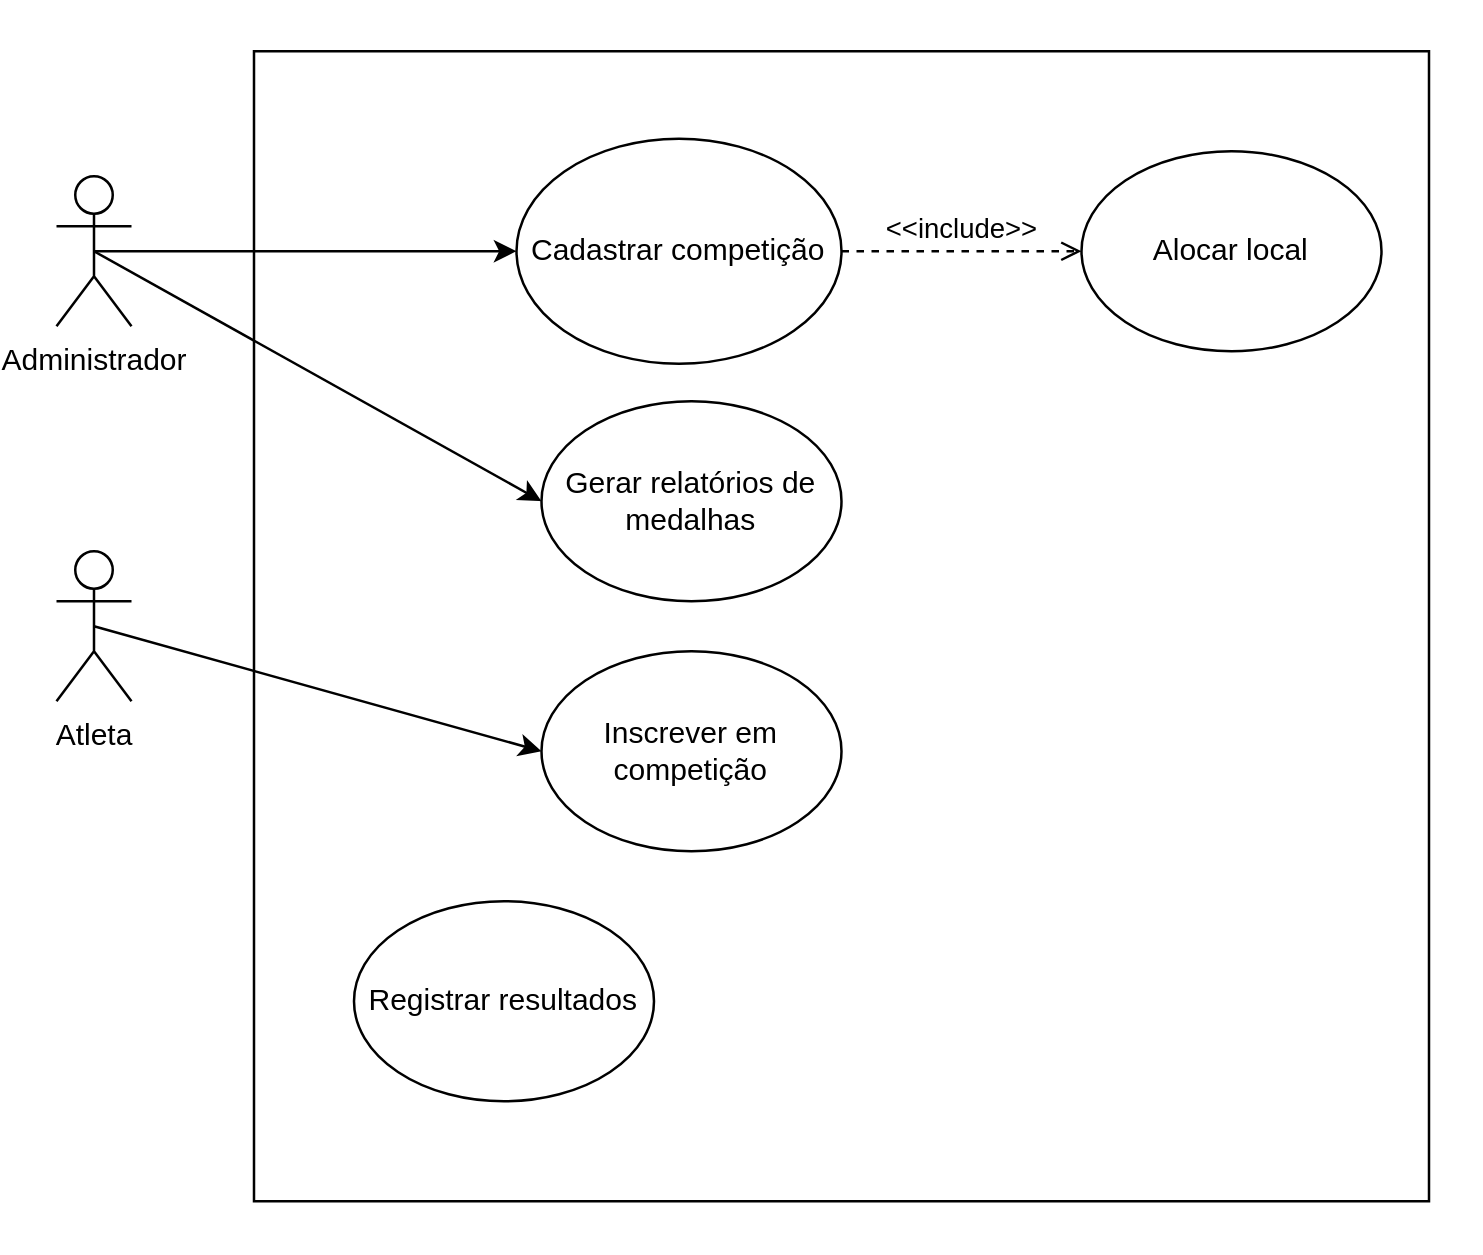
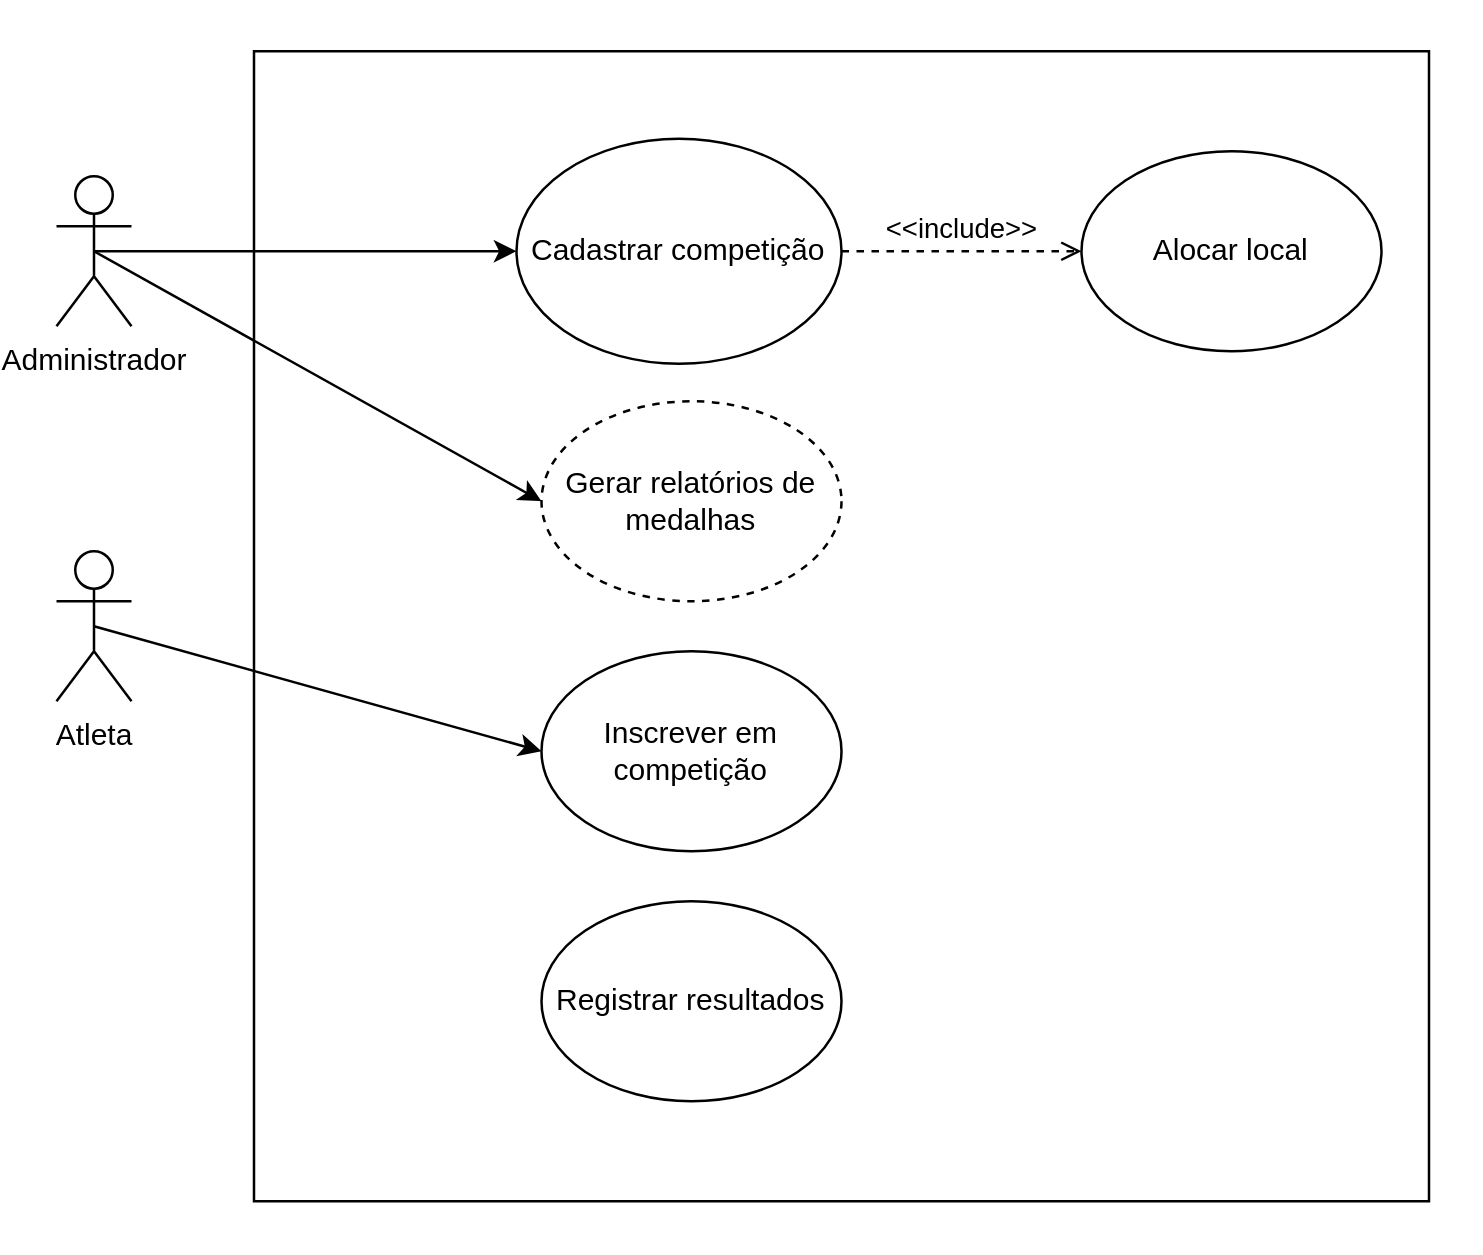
- <mxCell id="12" value="Gerar relatórios de medalhas" style="ellipse;whiteSpace=wrap;html=1;" vertex="1" parent="1"><mxGeometry x="214" y="160" width="120" height="80" as="geometry" /></mxCell>
+ <mxCell id="12" value="Gerar relatórios de medalhas" style="ellipse;whiteSpace=wrap;html=1;dashed=1;" vertex="1" parent="1"><mxGeometry x="214" y="160" width="120" height="80" as="geometry" /></mxCell>
- <mxCell id="11" value="Registrar resultados" style="ellipse;whiteSpace=wrap;html=1;" vertex="1" parent="1"><mxGeometry x="139" y="360" width="120" height="80" as="geometry" /></mxCell>
+ <mxCell id="11" value="Registrar resultados" style="ellipse;whiteSpace=wrap;html=1;" vertex="1" parent="1"><mxGeometry x="214" y="360" width="120" height="80" as="geometry" /></mxCell>
